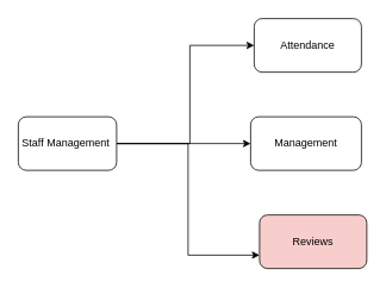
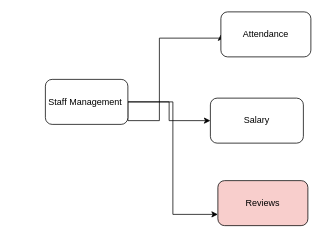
- <mxCell id="6" value="Attendance" style="rounded=1;whiteSpace=wrap;html=1;" vertex="1" parent="1"><mxGeometry x="284" y="20" width="120" height="60" as="geometry" /></mxCell>
+ <mxCell id="6" value="Attendance" style="rounded=1;whiteSpace=wrap;html=1;" vertex="1" parent="1"><mxGeometry x="294" y="15" width="120" height="60" as="geometry" /></mxCell>
- <mxCell id="5" value="Staff Management&amp;nbsp;" style="rounded=1;whiteSpace=wrap;html=1;" vertex="1" parent="1"><mxGeometry x="20" y="130" width="110" height="60" as="geometry" /></mxCell>
+ <mxCell id="5" value="Staff Management&amp;nbsp;" style="rounded=1;whiteSpace=wrap;html=1;" vertex="1" parent="1"><mxGeometry x="60" y="105" width="110" height="60" as="geometry" /></mxCell>
- <mxCell id="7" value="Management" style="rounded=1;whiteSpace=wrap;html=1;" vertex="1" parent="1"><mxGeometry x="280" y="130" width="124" height="60" as="geometry" /></mxCell>
+ <mxCell id="7" value="Salary" style="rounded=1;whiteSpace=wrap;html=1;" vertex="1" parent="1"><mxGeometry x="280" y="130" width="124" height="60" as="geometry" /></mxCell>
